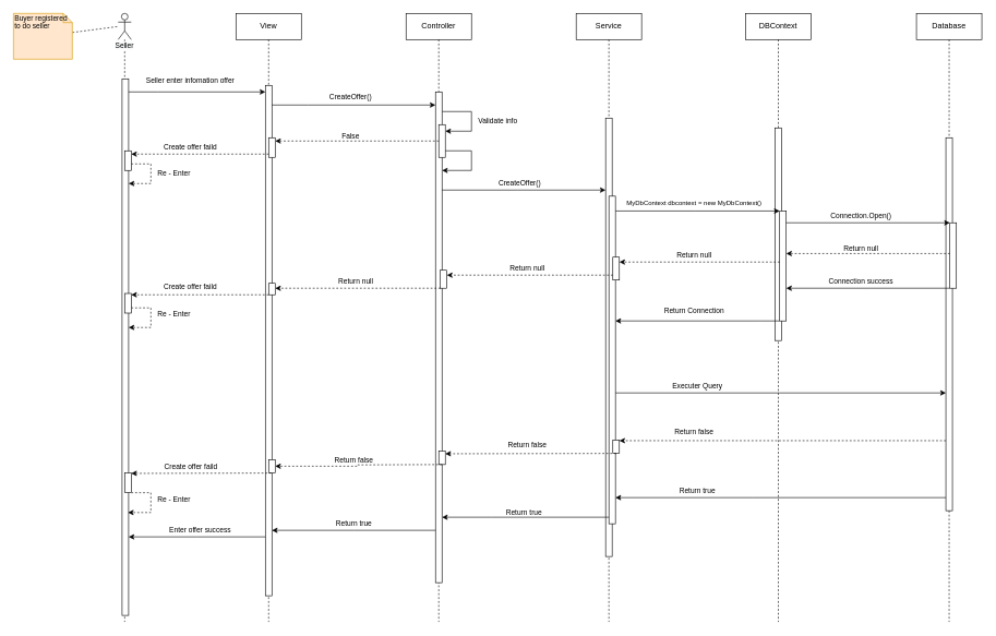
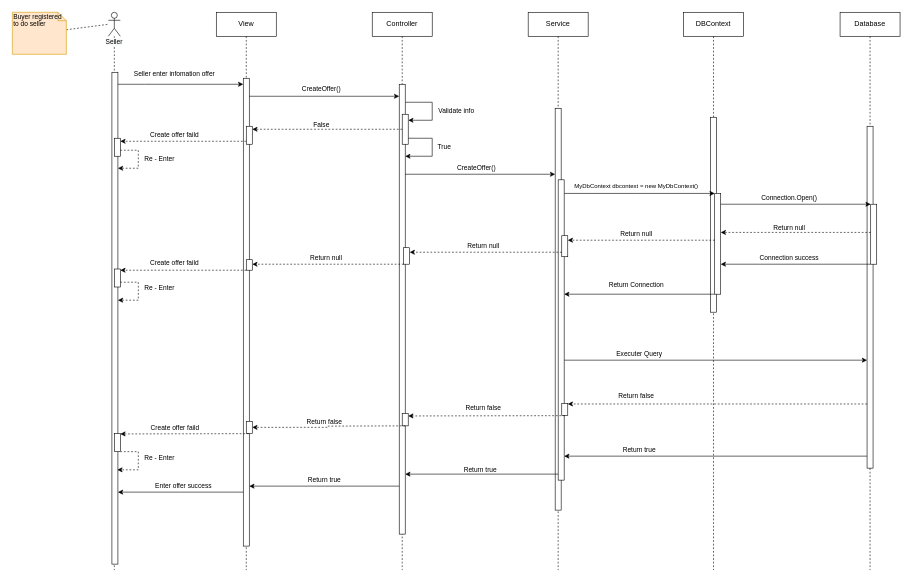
+ <mxCell id="30" value="True" style="text;html=1;align=center;verticalAlign=middle;resizable=0;points=[];;autosize=1;fontSize=11;" parent="1" vertex="1"><mxGeometry x="720" y="234" width="40" height="20" as="geometry" /></mxCell>
